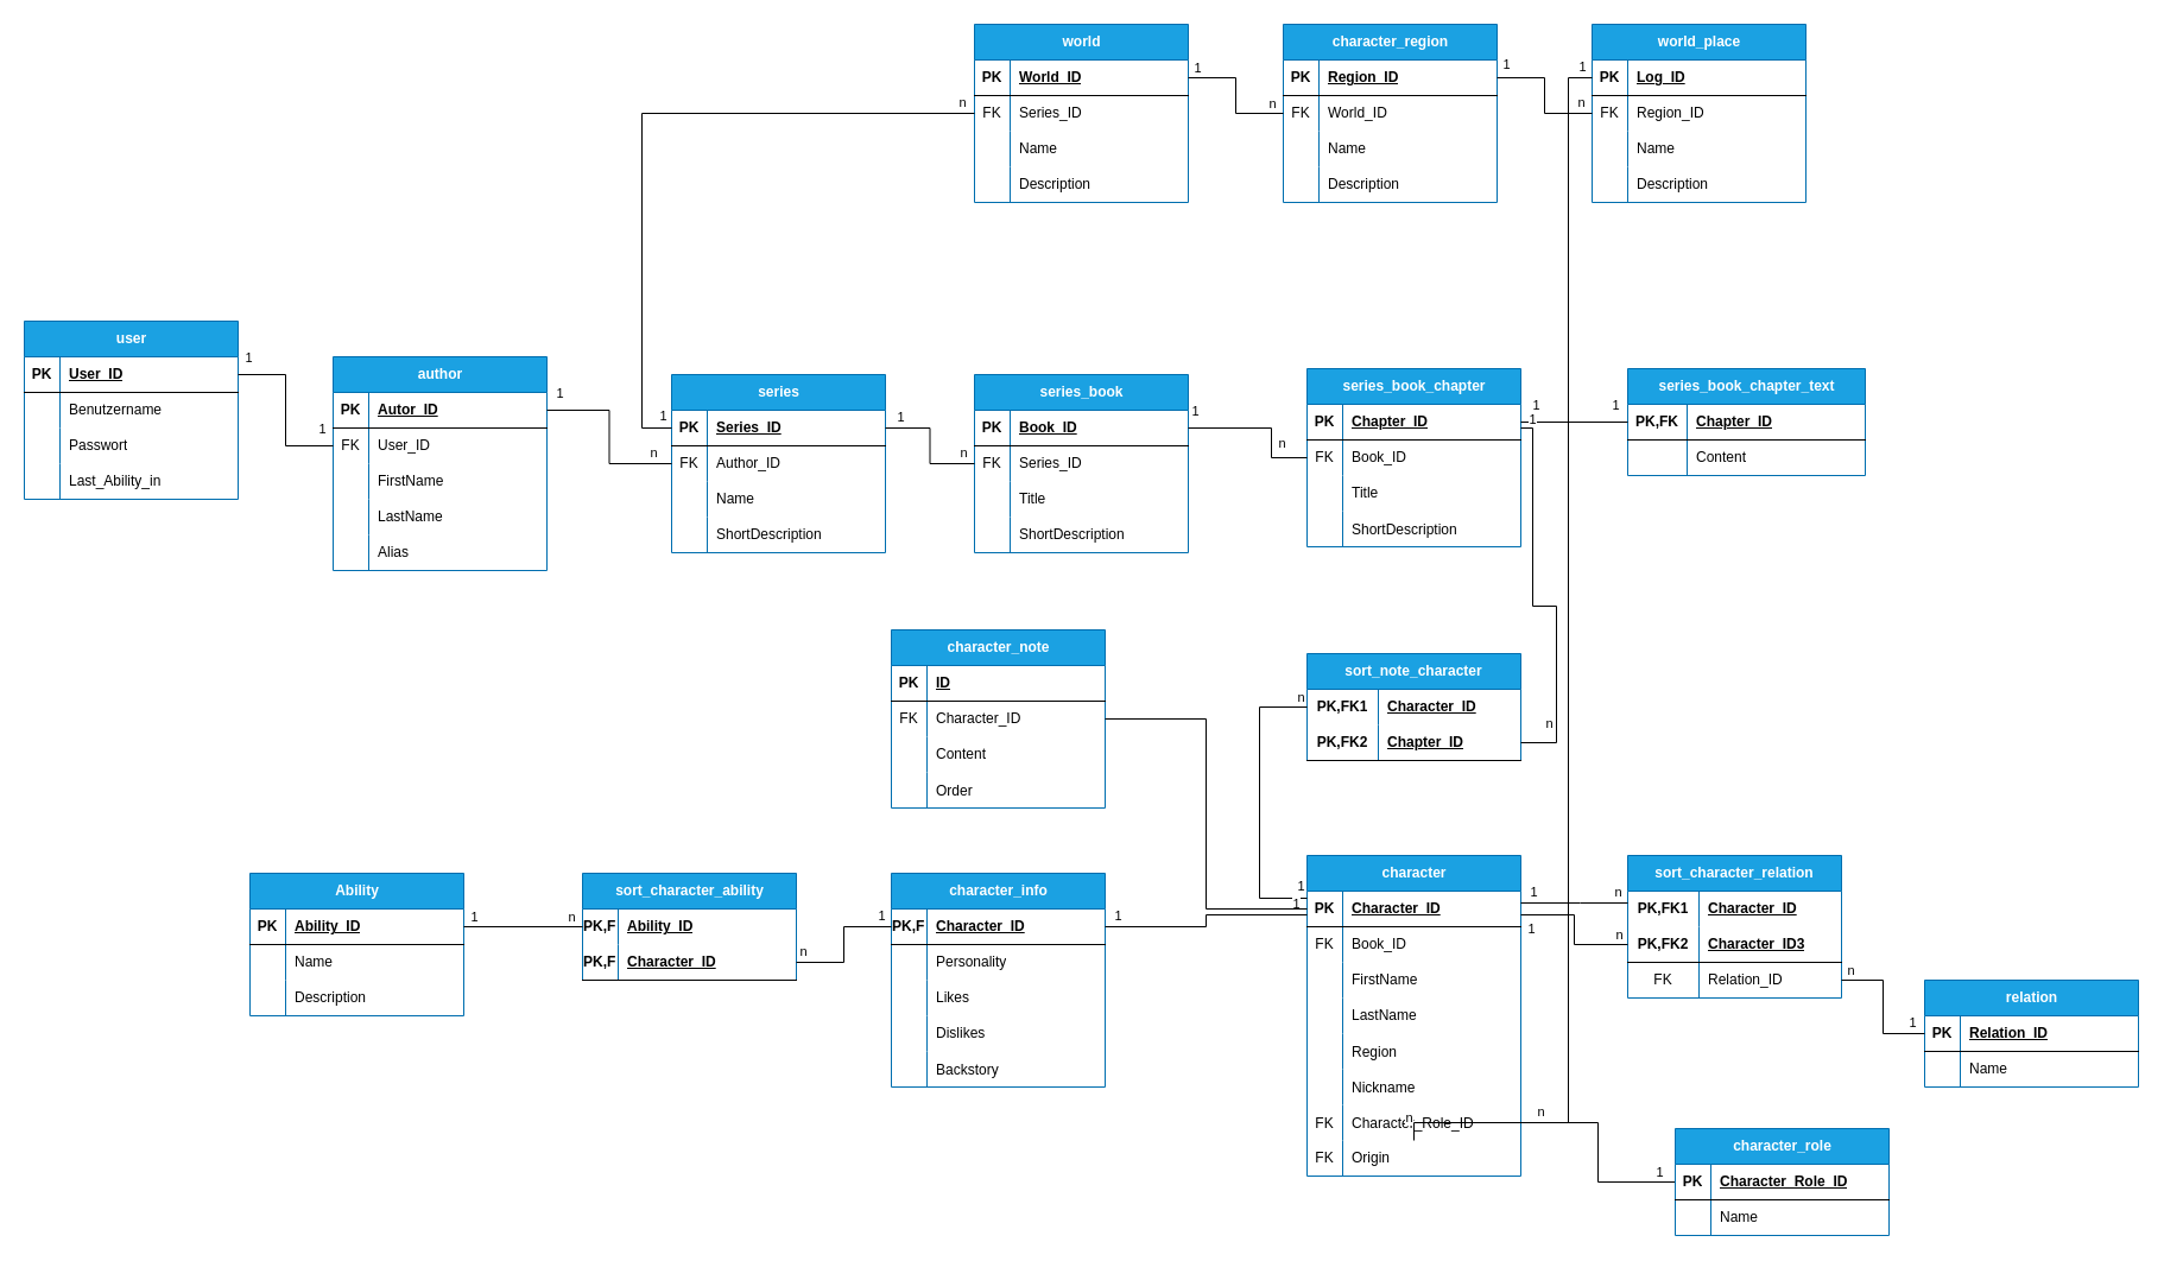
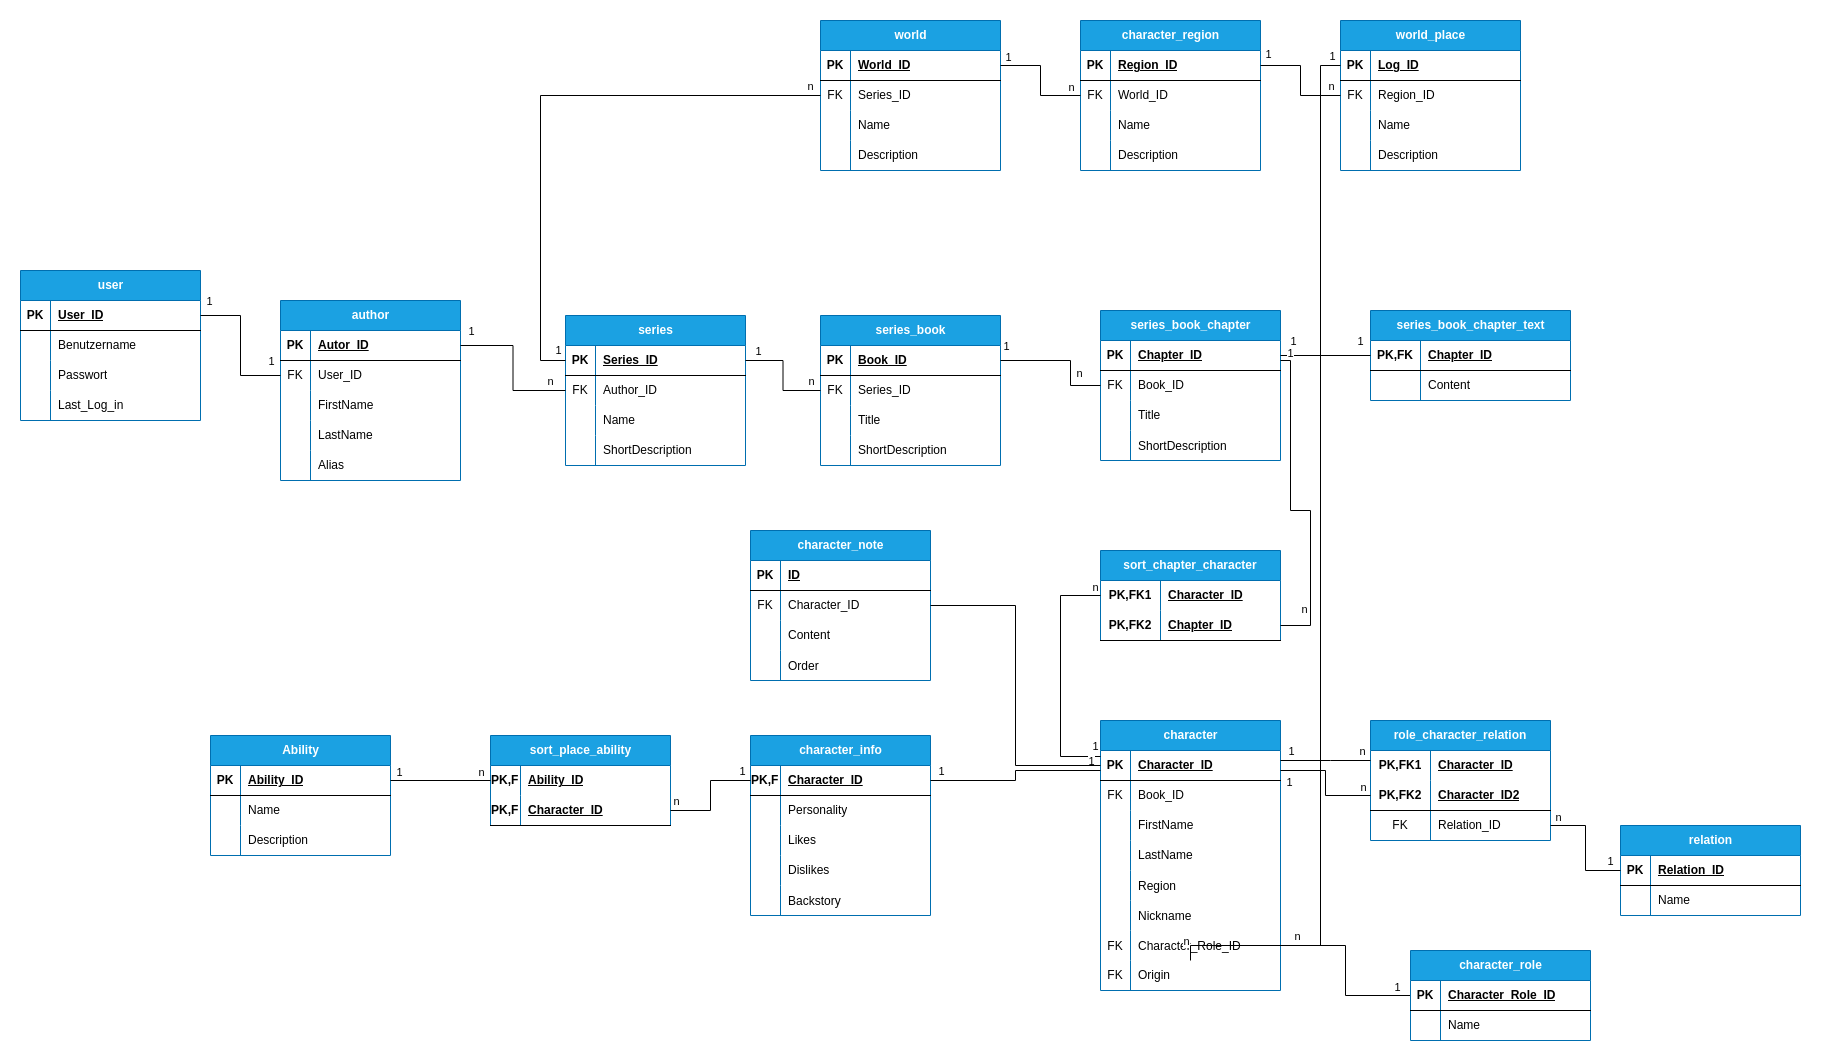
- <mxCell id="30" value="Last_Ability_in" style="shape=partialRectangle;connectable=0;fillColor=none;top=0;left=0;bottom=0;right=0;align=left;spacingLeft=6;overflow=hidden;whiteSpace=wrap;html=1;" parent="28" vertex="1"><mxGeometry x="30" width="150" height="30" as="geometry"><mxRectangle width="150" height="30" as="alternateBounds" /></mxGeometry></mxCell>
+ <mxCell id="30" value="Last_Log_in" style="shape=partialRectangle;connectable=0;fillColor=none;top=0;left=0;bottom=0;right=0;align=left;spacingLeft=6;overflow=hidden;whiteSpace=wrap;html=1;" parent="28" vertex="1"><mxGeometry x="30" width="150" height="30" as="geometry"><mxRectangle width="150" height="30" as="alternateBounds" /></mxGeometry></mxCell>
- <mxCell id="92" value="sort_note_character" style="shape=table;startSize=30;container=1;collapsible=1;childLayout=tableLayout;fixedRows=1;rowLines=0;fontStyle=1;align=center;resizeLast=1;html=1;whiteSpace=wrap;fillColor=#1ba1e2;fontColor=#ffffff;strokeColor=#006EAF;" parent="1" vertex="1"><mxGeometry x="1100" y="550" width="180" height="90" as="geometry" /></mxCell>
+ <mxCell id="92" value="sort_chapter_character" style="shape=table;startSize=30;container=1;collapsible=1;childLayout=tableLayout;fixedRows=1;rowLines=0;fontStyle=1;align=center;resizeLast=1;html=1;whiteSpace=wrap;fillColor=#1ba1e2;fontColor=#ffffff;strokeColor=#006EAF;" parent="1" vertex="1"><mxGeometry x="1100" y="550" width="180" height="90" as="geometry" /></mxCell>
- <mxCell id="182" value="sort_character_relation" style="shape=table;startSize=30;container=1;collapsible=1;childLayout=tableLayout;fixedRows=1;rowLines=0;fontStyle=1;align=center;resizeLast=1;html=1;whiteSpace=wrap;fillColor=#1ba1e2;fontColor=#ffffff;strokeColor=#006EAF;" parent="1" vertex="1"><mxGeometry x="1370" y="720" width="180" height="120" as="geometry" /></mxCell>
+ <mxCell id="182" value="role_character_relation" style="shape=table;startSize=30;container=1;collapsible=1;childLayout=tableLayout;fixedRows=1;rowLines=0;fontStyle=1;align=center;resizeLast=1;html=1;whiteSpace=wrap;fillColor=#1ba1e2;fontColor=#ffffff;strokeColor=#006EAF;" parent="1" vertex="1"><mxGeometry x="1370" y="720" width="180" height="120" as="geometry" /></mxCell>
- <mxCell id="159" value="sort_character_ability" style="shape=table;startSize=30;container=1;collapsible=1;childLayout=tableLayout;fixedRows=1;rowLines=0;fontStyle=1;align=center;resizeLast=1;html=1;fillColor=#1ba1e2;fontColor=#ffffff;strokeColor=#006EAF;" parent="1" vertex="1"><mxGeometry x="490" y="735" width="180" height="90" as="geometry" /></mxCell>
+ <mxCell id="159" value="sort_place_ability" style="shape=table;startSize=30;container=1;collapsible=1;childLayout=tableLayout;fixedRows=1;rowLines=0;fontStyle=1;align=center;resizeLast=1;html=1;fillColor=#1ba1e2;fontColor=#ffffff;strokeColor=#006EAF;" parent="1" vertex="1"><mxGeometry x="490" y="735" width="180" height="90" as="geometry" /></mxCell>
- <mxCell id="188" value="Character_ID3" style="shape=partialRectangle;connectable=0;fillColor=none;top=0;left=0;bottom=0;right=0;align=left;spacingLeft=6;fontStyle=5;overflow=hidden;html=1;whiteSpace=wrap;" parent="186" vertex="1"><mxGeometry x="60" width="120" height="30" as="geometry"><mxRectangle width="120" height="30" as="alternateBounds" /></mxGeometry></mxCell>
+ <mxCell id="188" value="Character_ID2" style="shape=partialRectangle;connectable=0;fillColor=none;top=0;left=0;bottom=0;right=0;align=left;spacingLeft=6;fontStyle=5;overflow=hidden;html=1;whiteSpace=wrap;" parent="186" vertex="1"><mxGeometry x="60" width="120" height="30" as="geometry"><mxRectangle width="120" height="30" as="alternateBounds" /></mxGeometry></mxCell>
